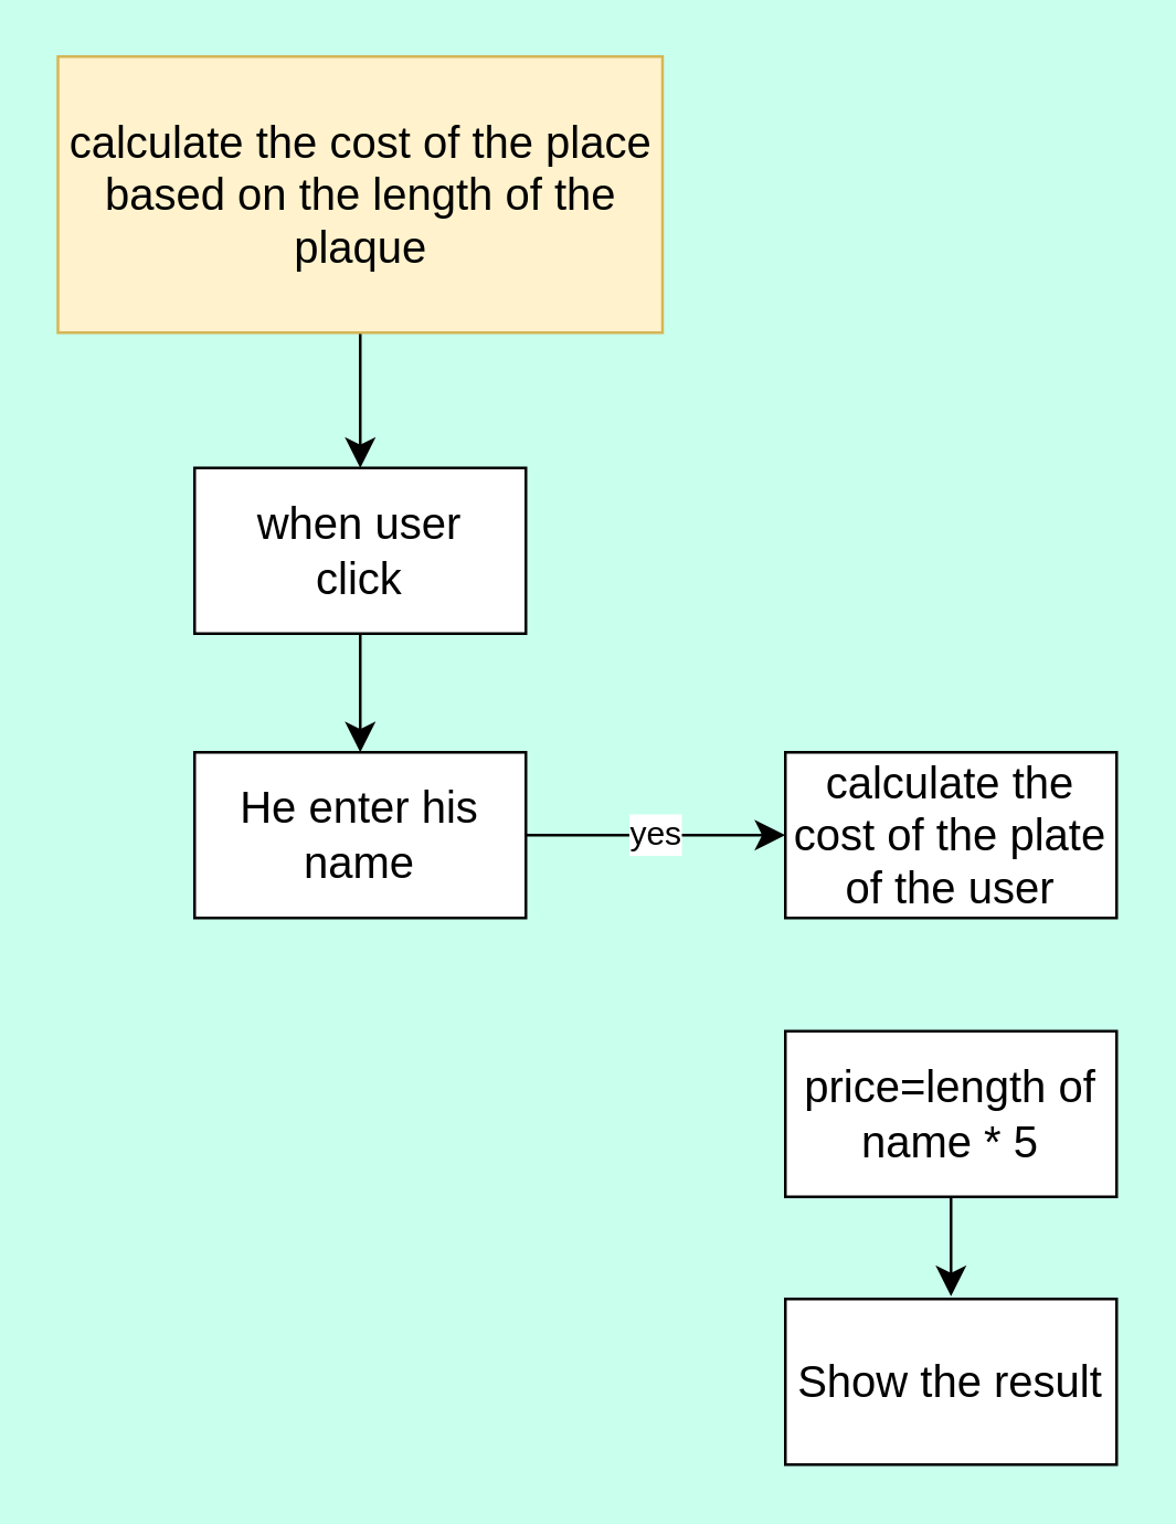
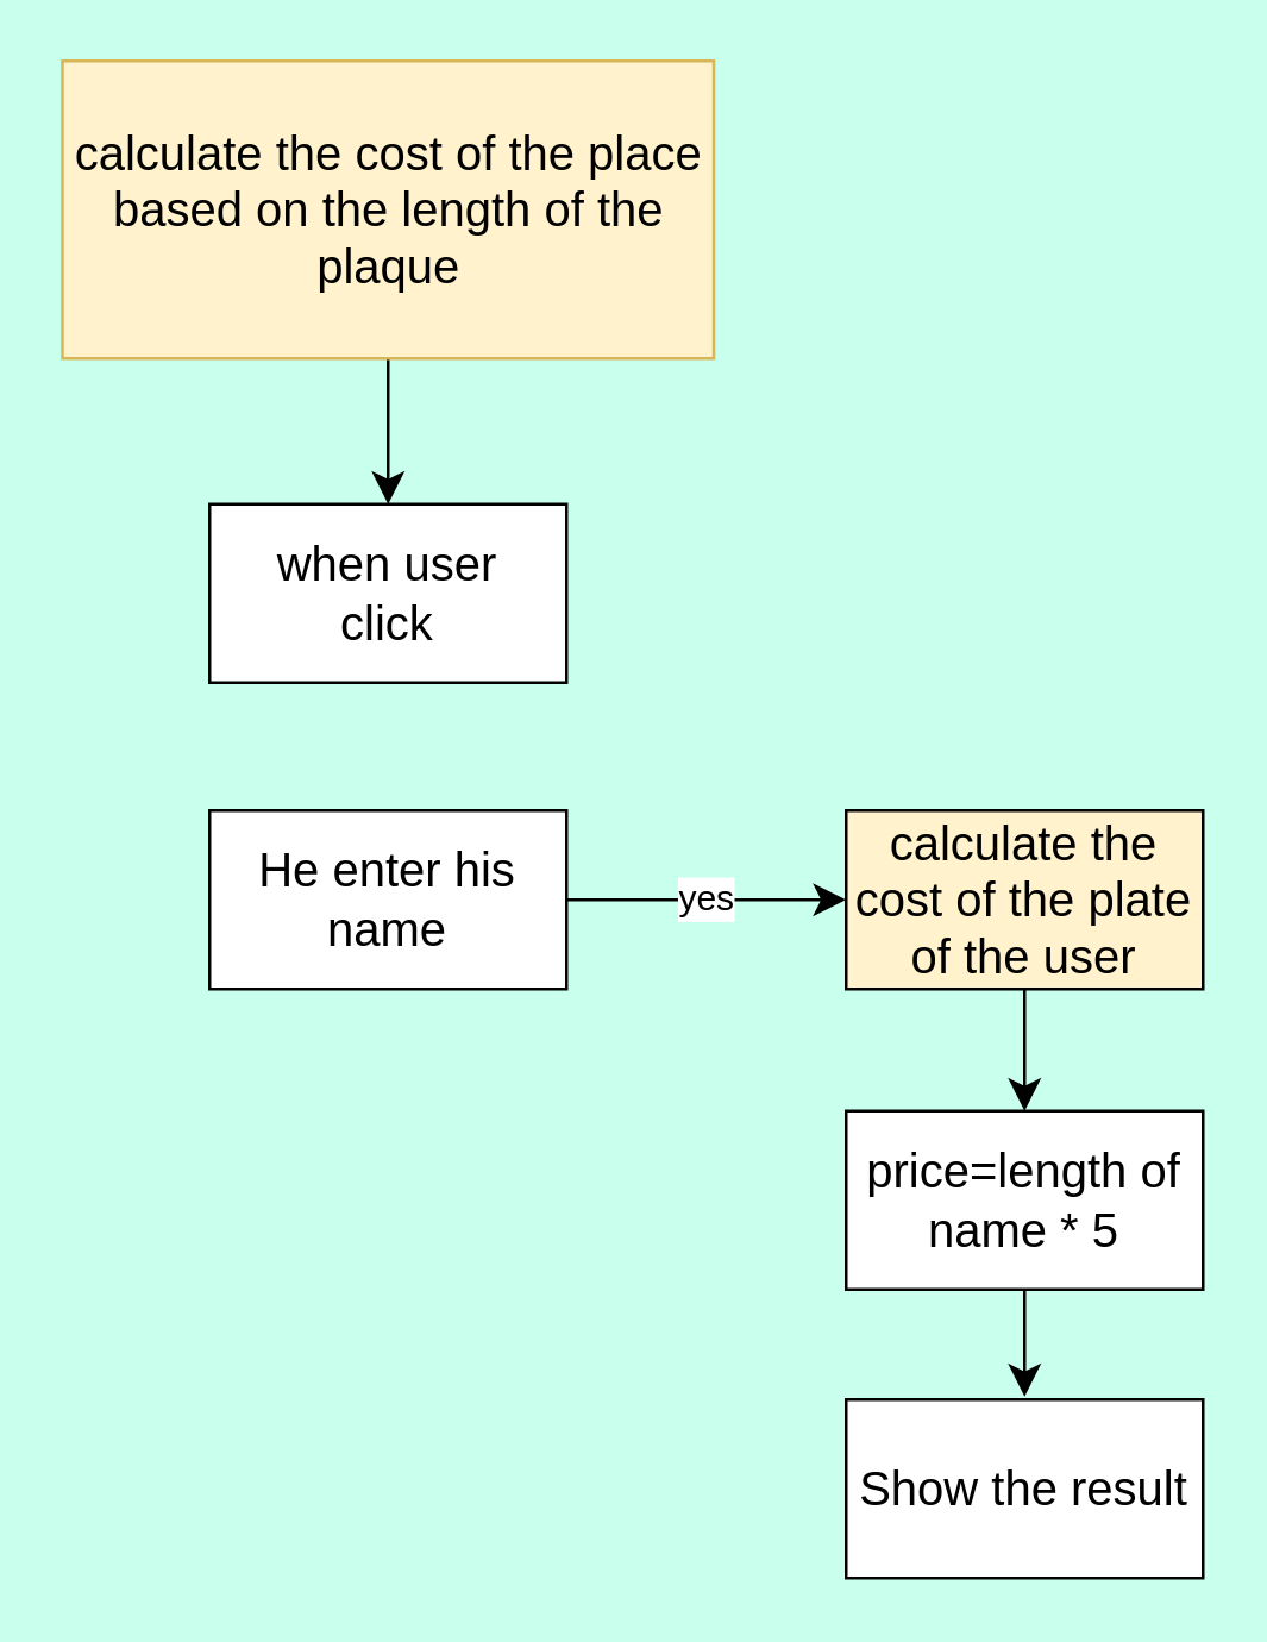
- <mxCell id="2" style="edgeStyle=none;curved=1;rounded=0;orthogonalLoop=1;jettySize=auto;html=1;fontSize=12;startSize=8;endSize=8;" edge="1" parent="1" source="3" target="5"><mxGeometry relative="1" as="geometry" /></mxCell>
- <mxCell id="7" value="calculate the cost of the plate of the user" style="rounded=0;whiteSpace=wrap;html=1;fontSize=16;" vertex="1" parent="1"><mxGeometry x="284" y="272" width="120" height="60" as="geometry" /></mxCell>
+ <mxCell id="7" value="calculate the cost of the plate of the user" style="rounded=0;whiteSpace=wrap;html=1;fontSize=16;fillColor=#fff2cc;" vertex="1" parent="1"><mxGeometry x="284" y="272" width="120" height="60" as="geometry" /></mxCell>
+ <mxCell id="6" style="edgeStyle=none;curved=1;rounded=0;orthogonalLoop=1;jettySize=auto;html=1;fontSize=12;startSize=8;endSize=8;" edge="1" parent="1" source="7" target="9"><mxGeometry relative="1" as="geometry"><mxPoint x="344" y="403" as="targetPoint" /></mxGeometry></mxCell>
